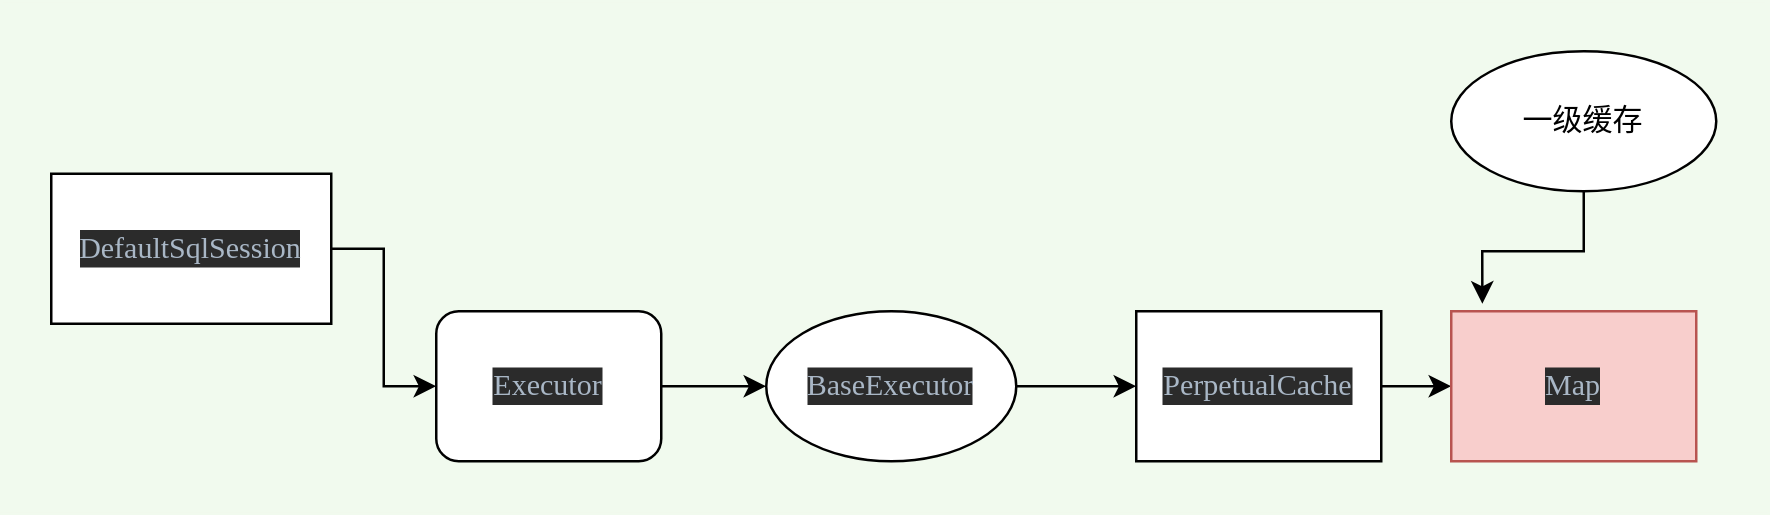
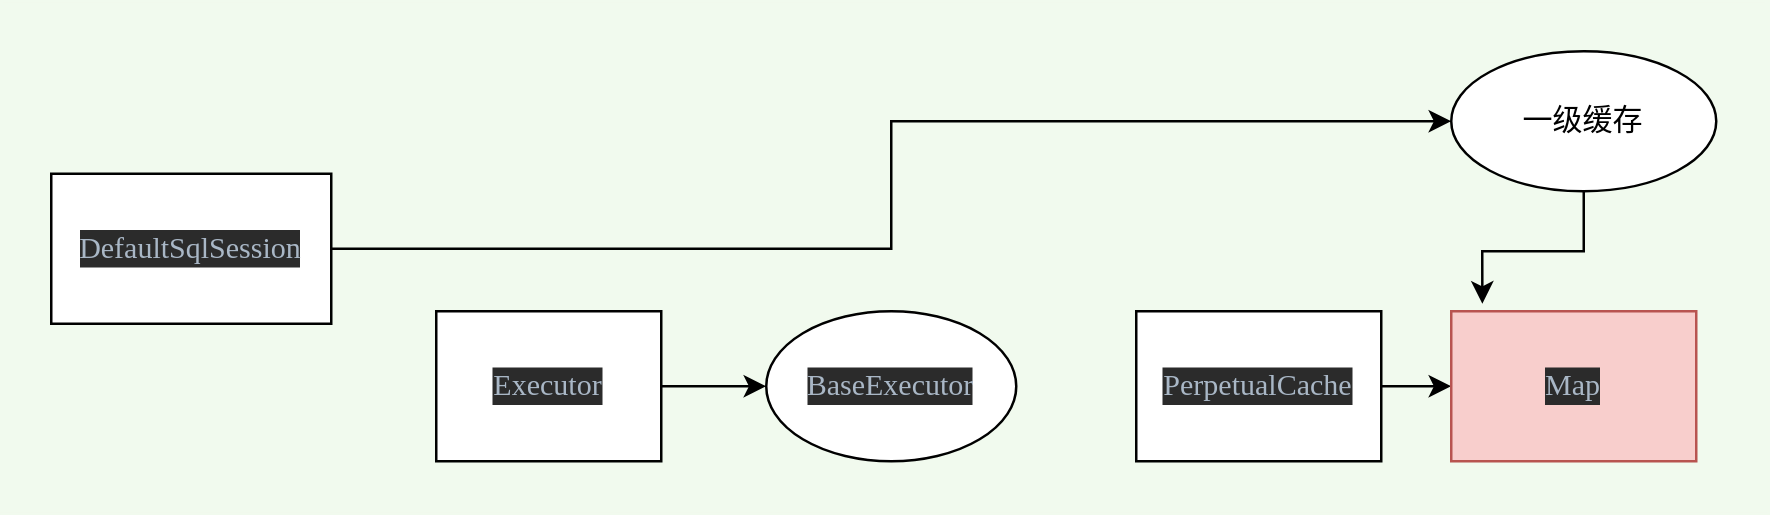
- <mxCell id="2" value="" style="edgeStyle=orthogonalEdgeStyle;rounded=0;orthogonalLoop=1;jettySize=auto;html=1;" edge="1" parent="1" source="3" target="5"><mxGeometry relative="1" as="geometry" /></mxCell>
+ <mxCell id="2" value="" style="edgeStyle=orthogonalEdgeStyle;rounded=0;orthogonalLoop=1;jettySize=auto;html=1;" edge="1" parent="1" source="3" target="12"><mxGeometry relative="1" as="geometry" /></mxCell>
- <mxCell id="5" value="&lt;pre style=&quot;background-color: rgb(43 , 43 , 43) ; font-family: &amp;#34;jetbrains mono&amp;#34; ; color: rgb(169 , 183 , 198)&quot;&gt;&lt;pre style=&quot;font-family: &amp;#34;jetbrains mono&amp;#34;&quot;&gt;&lt;font style=&quot;font-size: 12px&quot;&gt;Executor&lt;/font&gt;&lt;/pre&gt;&lt;/pre&gt;" style="whiteSpace=wrap;html=1;rounded=1;" vertex="1" parent="1"><mxGeometry x="174" y="124" width="90" height="60" as="geometry" /></mxCell>
+ <mxCell id="5" value="&lt;pre style=&quot;background-color: rgb(43 , 43 , 43) ; font-family: &amp;#34;jetbrains mono&amp;#34; ; color: rgb(169 , 183 , 198)&quot;&gt;&lt;pre style=&quot;font-family: &amp;#34;jetbrains mono&amp;#34;&quot;&gt;&lt;font style=&quot;font-size: 12px&quot;&gt;Executor&lt;/font&gt;&lt;/pre&gt;&lt;/pre&gt;" style="whiteSpace=wrap;html=1;rounded=0;" vertex="1" parent="1"><mxGeometry x="174" y="124" width="90" height="60" as="geometry" /></mxCell>
- <mxCell id="6" value="" style="edgeStyle=orthogonalEdgeStyle;rounded=0;orthogonalLoop=1;jettySize=auto;html=1;fontSize=18;" edge="1" parent="1" source="7" target="9"><mxGeometry relative="1" as="geometry" /></mxCell>
